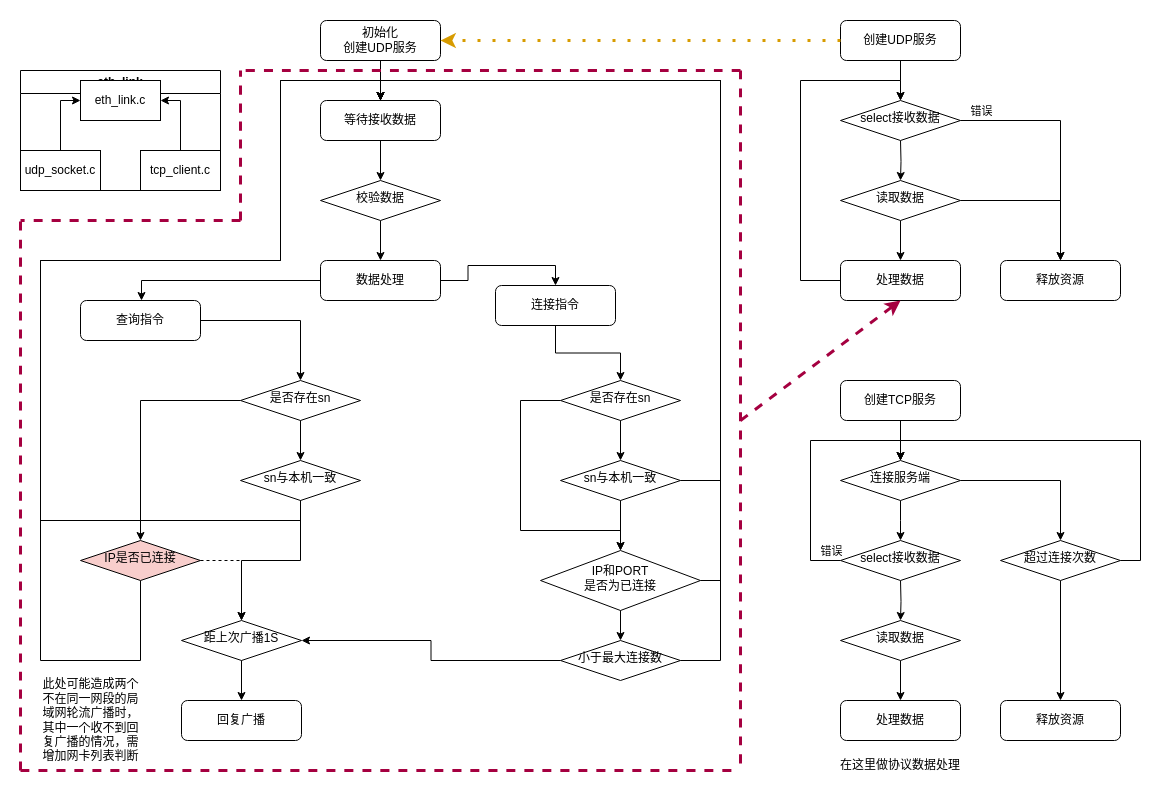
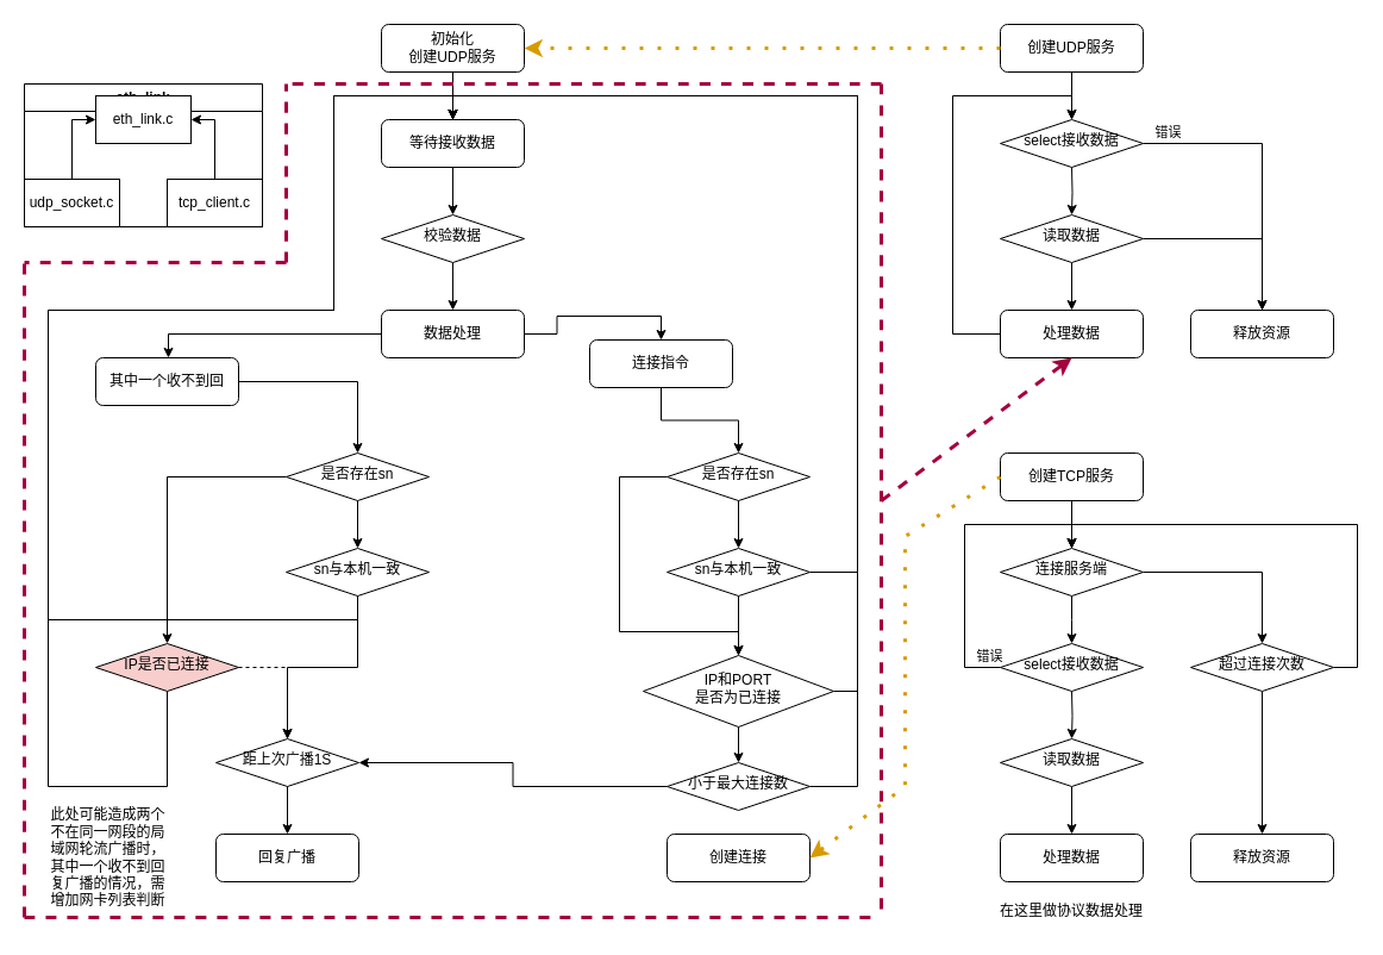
- <mxCell id="32" value="查询指令" style="rounded=1;whiteSpace=wrap;html=1;fontSize=12;glass=0;strokeWidth=1;shadow=0;" parent="1" vertex="1"><mxGeometry x="80" y="300" width="120" height="40" as="geometry" /></mxCell>
+ <mxCell id="32" value="其中一个收不到回" style="rounded=1;whiteSpace=wrap;html=1;fontSize=12;glass=0;strokeWidth=1;shadow=0;" parent="1" vertex="1"><mxGeometry x="80" y="300" width="120" height="40" as="geometry" /></mxCell>
+ <mxCell id="58" value="" style="endArrow=classic;html=1;rounded=0;entryX=1;entryY=0.5;entryDx=0;entryDy=0;exitX=0;exitY=0.5;exitDx=0;exitDy=0;dashed=1;fillColor=#ffe6cc;strokeColor=#d79b00;strokeWidth=3;dashPattern=1 4;" parent="1" source="57" target="51" edge="1"><mxGeometry width="50" height="50" relative="1" as="geometry"><mxPoint x="1230" y="650" as="sourcePoint" /><mxPoint x="830" y="650" as="targetPoint" /><Array as="points"><mxPoint x="760" y="450" /><mxPoint x="760" y="530" /><mxPoint x="760" y="660" /></Array></mxGeometry></mxCell>
+ <mxCell id="51" value="创建连接" style="rounded=1;whiteSpace=wrap;html=1;fontSize=12;glass=0;strokeWidth=1;shadow=0;" parent="1" vertex="1"><mxGeometry x="560" y="700" width="120" height="40" as="geometry" /></mxCell>
